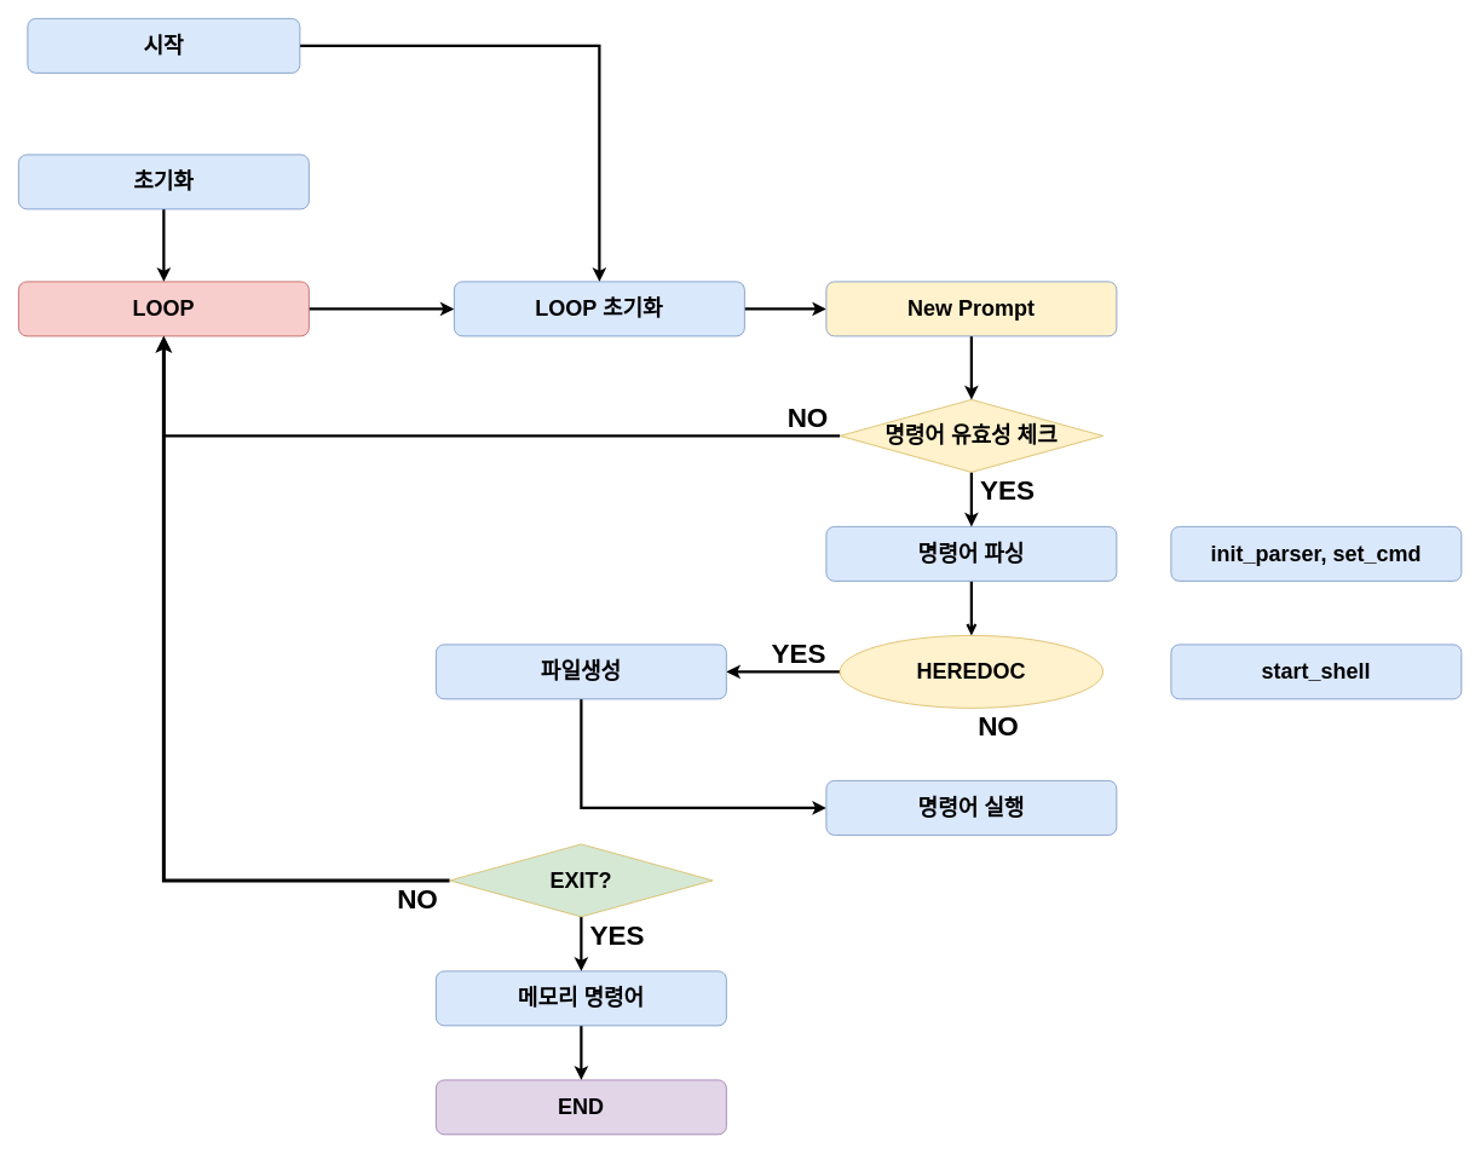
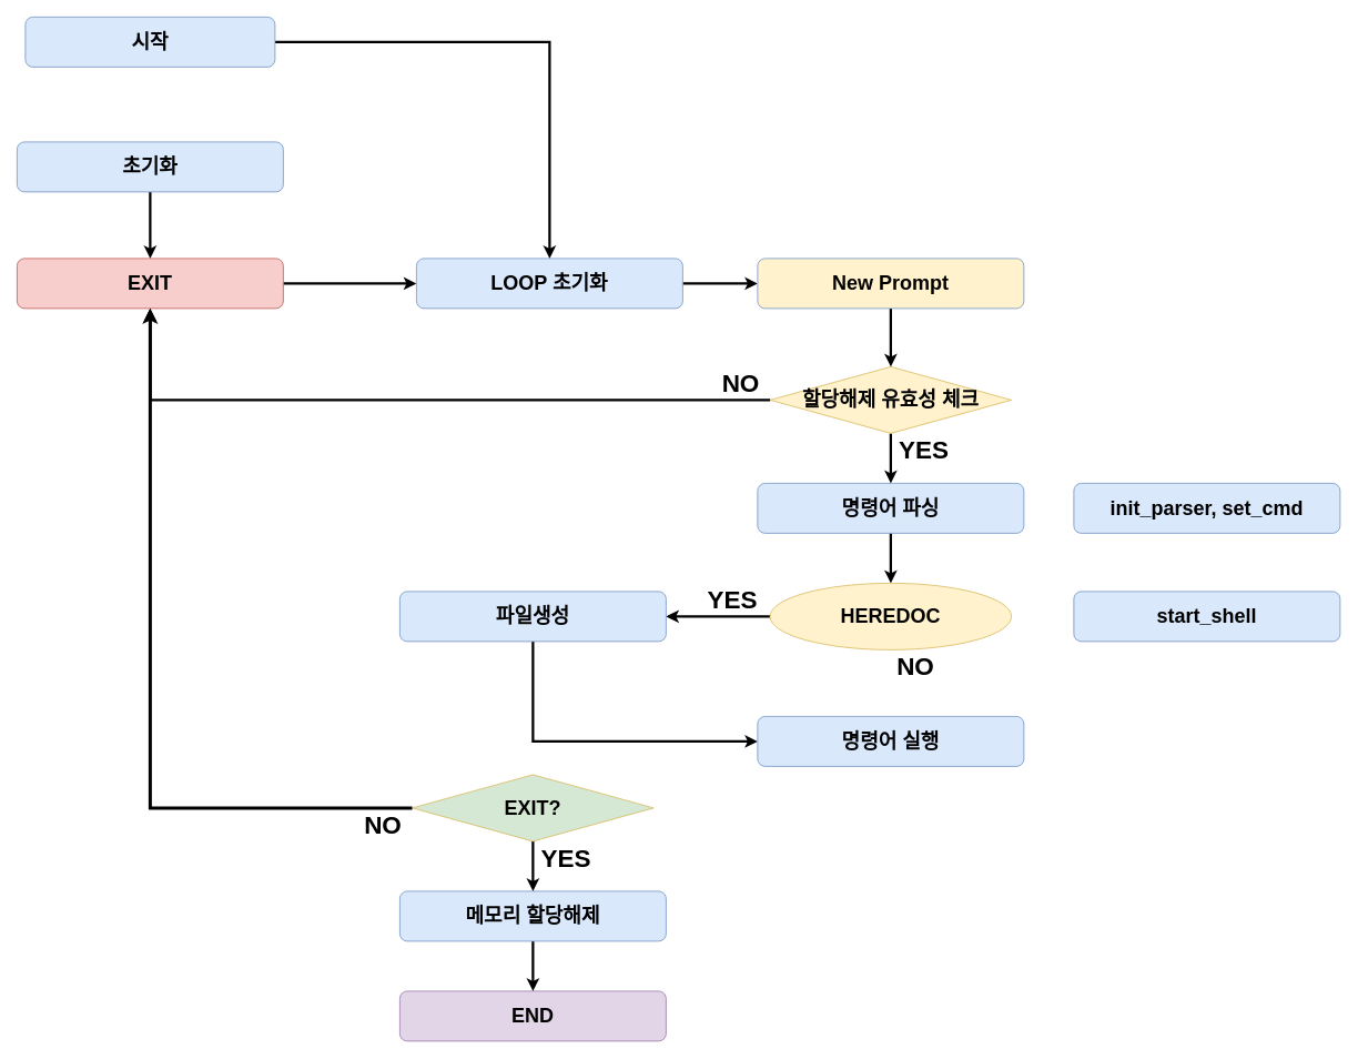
- <mxCell id="9" value="&lt;b&gt;LOOP&lt;/b&gt;" style="whiteSpace=wrap;html=1;rounded=1;fontSize=24;fillColor=#f8cecc;strokeColor=#b85450;" parent="1" vertex="1"><mxGeometry x="20" y="310" width="320" height="60" as="geometry" /></mxCell>
+ <mxCell id="9" value="&lt;b&gt;EXIT&lt;/b&gt;" style="whiteSpace=wrap;html=1;rounded=1;fontSize=24;fillColor=#f8cecc;strokeColor=#b85450;" parent="1" vertex="1"><mxGeometry x="20" y="310" width="320" height="60" as="geometry" /></mxCell>
- <mxCell id="16" value="&lt;span style=&quot;font-size: 24px&quot;&gt;&lt;b&gt;명령어 유효성 체크&lt;/b&gt;&lt;/span&gt;" style="rhombus;whiteSpace=wrap;html=1;fillColor=#fff2cc;strokeColor=#d6b656;" parent="1" vertex="1"><mxGeometry x="925" y="440" width="290" height="80" as="geometry" /></mxCell>
+ <mxCell id="16" value="&lt;span style=&quot;font-size: 24px&quot;&gt;&lt;b&gt;할당해제 유효성 체크&lt;/b&gt;&lt;/span&gt;" style="rhombus;whiteSpace=wrap;html=1;fillColor=#fff2cc;strokeColor=#d6b656;" parent="1" vertex="1"><mxGeometry x="925" y="440" width="290" height="80" as="geometry" /></mxCell>
- <mxCell id="6" value="" style="edgeStyle=orthogonalEdgeStyle;rounded=0;orthogonalLoop=1;jettySize=auto;html=1;fontSize=24;exitX=0.5;exitY=1;exitDx=0;exitDy=0;entryX=0.5;entryY=0;entryDx=0;entryDy=0;strokeWidth=3;endArrow=open;" parent="1" source="7" target="11" edge="1"><mxGeometry relative="1" as="geometry"><Array as="points" /><mxPoint x="950" y="670" as="targetPoint" /></mxGeometry></mxCell>
+ <mxCell id="6" value="" style="edgeStyle=orthogonalEdgeStyle;rounded=0;orthogonalLoop=1;jettySize=auto;html=1;fontSize=24;exitX=0.5;exitY=1;exitDx=0;exitDy=0;entryX=0.5;entryY=0;entryDx=0;entryDy=0;strokeWidth=3;" parent="1" source="7" target="11" edge="1"><mxGeometry relative="1" as="geometry"><Array as="points" /><mxPoint x="950" y="670" as="targetPoint" /></mxGeometry></mxCell>
- <mxCell id="30" value="&lt;b&gt;메모리 명령어&lt;/b&gt;" style="whiteSpace=wrap;html=1;rounded=1;fontSize=24;fillColor=#dae8fc;strokeColor=#6c8ebf;" parent="1" vertex="1"><mxGeometry x="480" y="1070" width="320" height="60" as="geometry" /></mxCell>
+ <mxCell id="30" value="&lt;b&gt;메모리 할당해제&lt;/b&gt;" style="whiteSpace=wrap;html=1;rounded=1;fontSize=24;fillColor=#dae8fc;strokeColor=#6c8ebf;" parent="1" vertex="1"><mxGeometry x="480" y="1070" width="320" height="60" as="geometry" /></mxCell>
